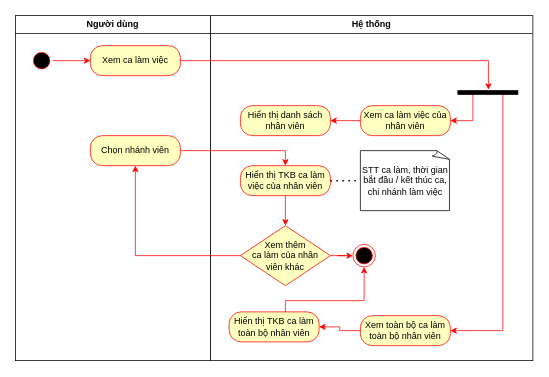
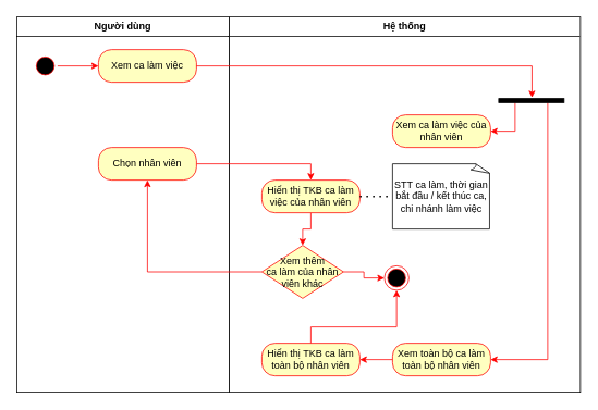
- <mxCell id="12" value="Hiển thị danh sách nhân viên" style="rounded=1;whiteSpace=wrap;html=1;arcSize=40;fontColor=#000000;fillColor=#ffffc0;strokeColor=#FF0000;" parent="1" vertex="1"><mxGeometry x="320" y="140" width="120" height="40" as="geometry" /></mxCell>
- <mxCell id="8" value="" style="edgeStyle=orthogonalEdgeStyle;rounded=0;orthogonalLoop=1;jettySize=auto;html=1;strokeColor=#FF0000;" parent="1" source="9" target="12" edge="1"><mxGeometry relative="1" as="geometry" /></mxCell>
- <mxCell id="14" value="Chọn nhánh viên" style="rounded=1;whiteSpace=wrap;html=1;arcSize=40;fontColor=#000000;fillColor=#ffffc0;strokeColor=#FF0000;" parent="1" vertex="1"><mxGeometry x="120" y="180" width="120" height="40" as="geometry" /></mxCell>
+ <mxCell id="14" value="Chọn nhân viên" style="rounded=1;whiteSpace=wrap;html=1;arcSize=40;fontColor=#000000;fillColor=#ffffc0;strokeColor=#FF0000;" parent="1" vertex="1"><mxGeometry x="120" y="180" width="120" height="40" as="geometry" /></mxCell>
- <mxCell id="17" value="Xem thêm&lt;br&gt;ca làm của nhân&lt;div&gt;viên khác&lt;br&gt;&lt;/div&gt;" style="rhombus;whiteSpace=wrap;html=1;fontColor=#000000;fillColor=#ffffc0;strokeColor=#FF0000;" parent="1" vertex="1"><mxGeometry x="320" y="300" width="120" height="80" as="geometry" /></mxCell>
+ <mxCell id="17" value="Xem thêm&lt;br&gt;ca làm của nhân&lt;div&gt;viên khác&lt;br&gt;&lt;/div&gt;" style="rhombus;whiteSpace=wrap;html=1;fontColor=#000000;fillColor=#ffffc0;strokeColor=#FF0000;" parent="1" vertex="1"><mxGeometry x="320" y="300" width="100" height="65" as="geometry" /></mxCell>
- <mxCell id="24" value="Hiển thị TKB ca làm toàn bộ nhân viên" style="rounded=1;whiteSpace=wrap;html=1;arcSize=40;fontColor=#000000;fillColor=#ffffc0;strokeColor=#FF0000;" parent="1" vertex="1"><mxGeometry x="305" y="415" width="120" height="40" as="geometry" /></mxCell>
+ <mxCell id="24" value="Hiển thị TKB ca làm toàn bộ nhân viên" style="rounded=1;whiteSpace=wrap;html=1;arcSize=40;fontColor=#000000;fillColor=#ffffc0;strokeColor=#FF0000;" parent="1" vertex="1"><mxGeometry x="320" y="420" width="120" height="40" as="geometry" /></mxCell>
